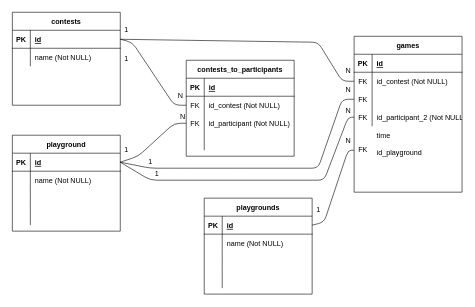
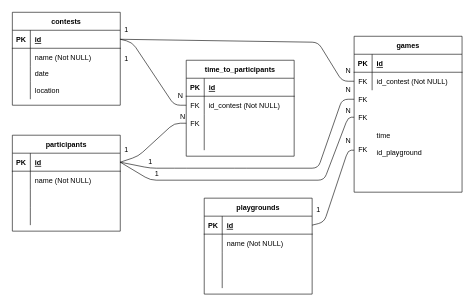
- <mxCell id="49" value="contests_to_participants" style="shape=table;startSize=30;container=1;collapsible=1;childLayout=tableLayout;fixedRows=1;rowLines=0;fontStyle=1;align=center;resizeLast=1;" parent="1" vertex="1"><mxGeometry x="310" y="100" width="180" height="160" as="geometry" /></mxCell>
+ <mxCell id="49" value="time_to_participants" style="shape=table;startSize=30;container=1;collapsible=1;childLayout=tableLayout;fixedRows=1;rowLines=0;fontStyle=1;align=center;resizeLast=1;" parent="1" vertex="1"><mxGeometry x="310" y="100" width="180" height="160" as="geometry" /></mxCell>
+ <mxCell id="32" value="date" style="shape=partialRectangle;connectable=0;fillColor=none;top=0;left=0;bottom=0;right=0;align=left;spacingLeft=6;overflow=hidden;" parent="30" vertex="1"><mxGeometry x="30" width="150" height="25" as="geometry" /></mxCell>
+ <mxCell id="35" value="location" style="shape=partialRectangle;connectable=0;fillColor=none;top=0;left=0;bottom=0;right=0;align=left;spacingLeft=6;overflow=hidden;" parent="33" vertex="1"><mxGeometry x="30" width="150" height="30" as="geometry" /></mxCell>
- <mxCell id="73" value="id_participant_2 (Not NULL)" style="shape=partialRectangle;connectable=0;fillColor=none;top=0;left=0;bottom=0;right=0;align=left;spacingLeft=6;overflow=hidden;" parent="71" vertex="1"><mxGeometry x="30" width="150" height="30" as="geometry" /></mxCell>
- <mxCell id="58" value="id_participant (Not NULL)" style="shape=partialRectangle;connectable=0;fillColor=none;top=0;left=0;bottom=0;right=0;align=left;spacingLeft=6;overflow=hidden;" parent="56" vertex="1"><mxGeometry x="30" width="150" height="30" as="geometry" /></mxCell>
- <mxCell id="36" value="playground" style="shape=table;startSize=30;container=1;collapsible=1;childLayout=tableLayout;fixedRows=1;rowLines=0;fontStyle=1;align=center;resizeLast=1;" parent="1" vertex="1"><mxGeometry x="20" y="225" width="180" height="160" as="geometry" /></mxCell>
+ <mxCell id="36" value="participants" style="shape=table;startSize=30;container=1;collapsible=1;childLayout=tableLayout;fixedRows=1;rowLines=0;fontStyle=1;align=center;resizeLast=1;" parent="1" vertex="1"><mxGeometry x="20" y="225" width="180" height="160" as="geometry" /></mxCell>
